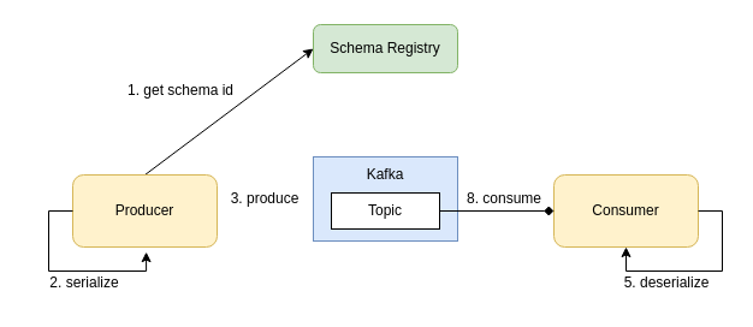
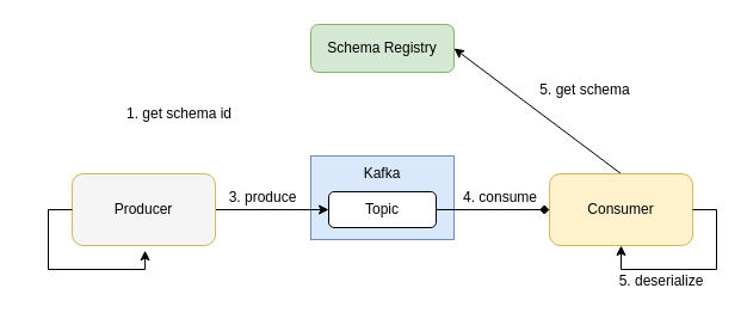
- <mxCell id="12" value="1. get schema id" style="text;html=1;align=center;verticalAlign=middle;whiteSpace=wrap;rounded=0;" vertex="1" parent="1"><mxGeometry x="100" y="60" width="100" height="30" as="geometry" /></mxCell>
+ <mxCell id="12" value="1. get schema id" style="text;html=1;align=center;verticalAlign=middle;whiteSpace=wrap;rounded=0;" vertex="1" parent="1"><mxGeometry x="100" y="80" width="100" height="30" as="geometry" /></mxCell>
+ <mxCell id="13" value="5. get schema" style="text;html=1;align=center;verticalAlign=middle;whiteSpace=wrap;rounded=0;" vertex="1" parent="1"><mxGeometry x="440" y="60" width="100" height="30" as="geometry" /></mxCell>
- <mxCell id="6" style="rounded=0;orthogonalLoop=1;jettySize=auto;html=1;entryX=0;entryY=0.5;entryDx=0;entryDy=0;exitX=0.5;exitY=0;exitDx=0;exitDy=0;" edge="1" parent="1" source="7" target="4"><mxGeometry relative="1" as="geometry" /></mxCell>
+ <mxCell id="3" style="rounded=0;orthogonalLoop=1;jettySize=auto;html=1;exitX=1;exitY=0.5;exitDx=0;exitDy=0;entryX=0.5;entryY=0;entryDx=0;entryDy=0;startArrow=classic;startFill=1;endArrow=none;endFill=0;" edge="1" parent="1" source="4" target="8"><mxGeometry relative="1" as="geometry" /></mxCell>
- <mxCell id="15" value="8. consume" style="text;html=1;align=center;verticalAlign=middle;whiteSpace=wrap;rounded=0;" vertex="1" parent="1"><mxGeometry x="369" y="150" width="100" height="30" as="geometry" /></mxCell>
+ <mxCell id="15" value="4. consume" style="text;html=1;align=center;verticalAlign=middle;whiteSpace=wrap;rounded=0;" vertex="1" parent="1"><mxGeometry x="369" y="150" width="100" height="30" as="geometry" /></mxCell>
- <mxCell id="7" value="Producer" style="rounded=1;whiteSpace=wrap;html=1;fillColor=#fff2cc;strokeColor=#d6b656;" vertex="1" parent="1"><mxGeometry x="60" y="145" width="120" height="60" as="geometry" /></mxCell>
+ <mxCell id="7" value="Producer" style="rounded=1;whiteSpace=wrap;html=1;fillColor=#f5f5f5;strokeColor=#d6b656;" vertex="1" parent="1"><mxGeometry x="60" y="145" width="120" height="60" as="geometry" /></mxCell>
+ <mxCell id="5" style="edgeStyle=orthogonalEdgeStyle;rounded=0;orthogonalLoop=1;jettySize=auto;html=1;entryX=0;entryY=0.5;entryDx=0;entryDy=0;" edge="1" parent="1" source="7" target="10"><mxGeometry relative="1" as="geometry" /></mxCell>
- <mxCell id="10" value="Topic" style="whiteSpace=wrap;html=1;rounded=0;" vertex="1" parent="1"><mxGeometry x="275" y="160" width="90" height="30" as="geometry" /></mxCell>
+ <mxCell id="10" value="Topic" style="rounded=1;whiteSpace=wrap;html=1;" vertex="1" parent="1"><mxGeometry x="275" y="160" width="90" height="30" as="geometry" /></mxCell>
- <mxCell id="18" value="2. serialize" style="text;html=1;align=center;verticalAlign=middle;whiteSpace=wrap;rounded=0;" vertex="1" parent="1"><mxGeometry x="20" y="220" width="100" height="30" as="geometry" /></mxCell>
